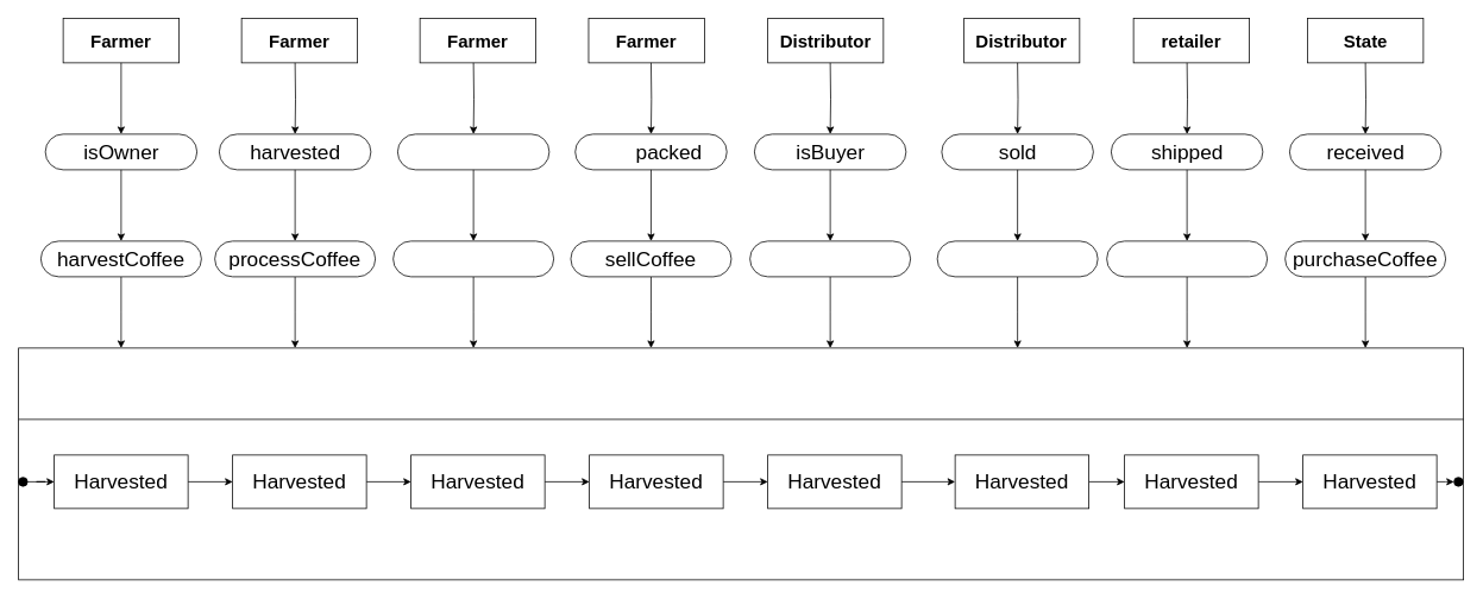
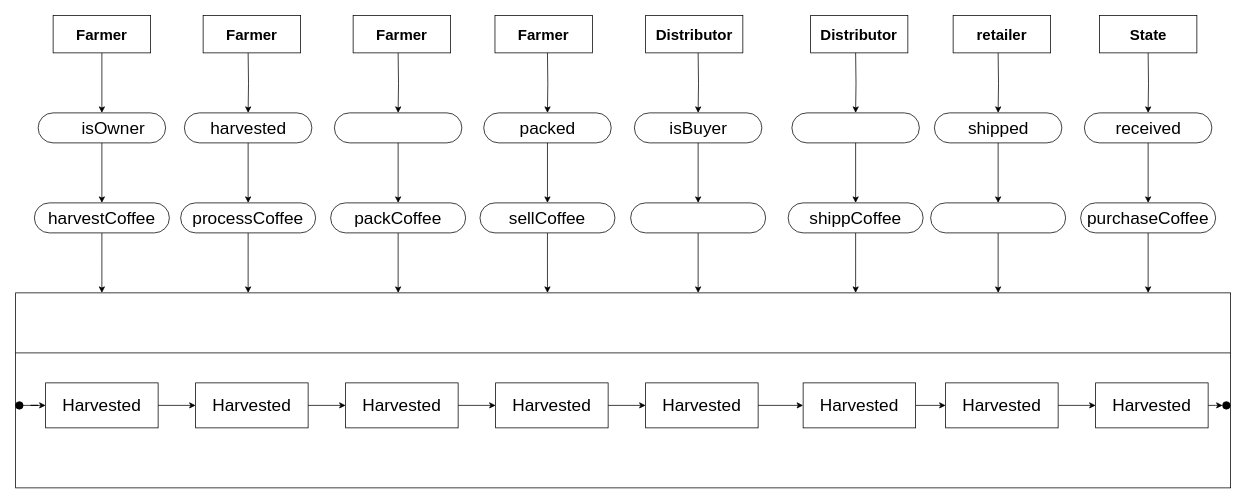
- <mxCell id="28" value="isOwner" style="text;html=1;strokeColor=none;fillColor=none;align=center;verticalAlign=middle;whiteSpace=wrap;rounded=0;fontSize=23;" vertex="1" parent="26"><mxGeometry x="8.75" y="10" width="112.5" height="20" as="geometry" /></mxCell>
+ <mxCell id="28" value="isOwner" style="text;html=1;strokeColor=none;fillColor=none;align=center;verticalAlign=middle;whiteSpace=wrap;rounded=0;fontSize=23;" vertex="1" parent="26"><mxGeometry x="23.75" y="10" width="112.5" height="20" as="geometry" /></mxCell>
- <mxCell id="76" value="packed" style="text;html=1;strokeColor=none;fillColor=none;align=center;verticalAlign=middle;whiteSpace=wrap;rounded=0;fontSize=23;" vertex="1" parent="74"><mxGeometry x="28.75" y="10" width="112.5" height="20" as="geometry" /></mxCell>
+ <mxCell id="76" value="packed" style="text;html=1;strokeColor=none;fillColor=none;align=center;verticalAlign=middle;whiteSpace=wrap;rounded=0;fontSize=23;" vertex="1" parent="74"><mxGeometry x="8.75" y="10" width="112.5" height="20" as="geometry" /></mxCell>
- <mxCell id="93" value="sold" style="text;html=1;strokeColor=none;fillColor=none;align=center;verticalAlign=middle;whiteSpace=wrap;rounded=0;fontSize=23;" vertex="1" parent="91"><mxGeometry x="8.75" y="10" width="112.5" height="20" as="geometry" /></mxCell>
+ <mxCell id="71" value="packCoffee" style="text;html=1;strokeColor=none;fillColor=none;align=center;verticalAlign=middle;whiteSpace=wrap;rounded=0;fontSize=23;" vertex="1" parent="68"><mxGeometry x="12.115" y="10" width="155.769" height="20" as="geometry" /></mxCell>
+ <mxCell id="97" value="shippCoffee" style="text;html=1;strokeColor=none;fillColor=none;align=center;verticalAlign=middle;whiteSpace=wrap;rounded=0;fontSize=23;" vertex="1" parent="94"><mxGeometry x="12.115" y="10" width="155.769" height="20" as="geometry" /></mxCell>
